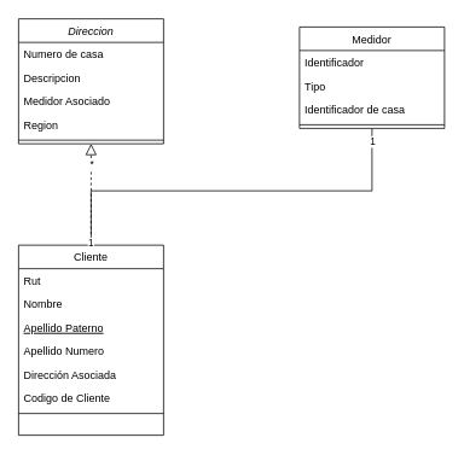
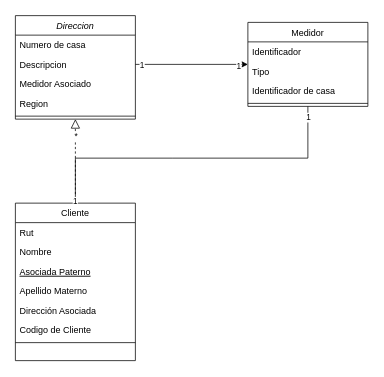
+ <mxCell id="26" style="edgeStyle=orthogonalEdgeStyle;rounded=0;orthogonalLoop=1;jettySize=auto;html=1;exitX=1;exitY=0.5;exitDx=0;exitDy=0;entryX=0;entryY=0.5;entryDx=0;entryDy=0;" edge="1" parent="1" source="4" target="21"><mxGeometry relative="1" as="geometry" /></mxCell>
+ <mxCell id="27" value="1" style="edgeLabel;html=1;align=center;verticalAlign=middle;resizable=0;points=[];" vertex="1" connectable="0" parent="26"><mxGeometry x="-0.888" relative="1" as="geometry"><mxPoint as="offset" /></mxGeometry></mxCell>
+ <mxCell id="28" value="1" style="edgeLabel;html=1;align=center;verticalAlign=middle;resizable=0;points=[];" vertex="1" connectable="0" parent="26"><mxGeometry x="0.828" y="-1" relative="1" as="geometry"><mxPoint as="offset" /></mxGeometry></mxCell>
- <mxCell id="13" value="Apellido Paterno" style="text;align=left;verticalAlign=top;spacingLeft=4;spacingRight=4;overflow=hidden;rotatable=0;points=[[0,0.5],[1,0.5]];portConstraint=eastwest;fontStyle=4" parent="10" vertex="1"><mxGeometry y="78" width="160" height="26" as="geometry" /></mxCell>
+ <mxCell id="13" value="Asociada Paterno" style="text;align=left;verticalAlign=top;spacingLeft=4;spacingRight=4;overflow=hidden;rotatable=0;points=[[0,0.5],[1,0.5]];portConstraint=eastwest;fontStyle=4" parent="10" vertex="1"><mxGeometry y="78" width="160" height="26" as="geometry" /></mxCell>
- <mxCell id="14" value="Apellido Numero" style="text;align=left;verticalAlign=top;spacingLeft=4;spacingRight=4;overflow=hidden;rotatable=0;points=[[0,0.5],[1,0.5]];portConstraint=eastwest;" parent="10" vertex="1"><mxGeometry y="104" width="160" height="26" as="geometry" /></mxCell>
+ <mxCell id="14" value="Apellido Materno" style="text;align=left;verticalAlign=top;spacingLeft=4;spacingRight=4;overflow=hidden;rotatable=0;points=[[0,0.5],[1,0.5]];portConstraint=eastwest;" parent="10" vertex="1"><mxGeometry y="104" width="160" height="26" as="geometry" /></mxCell>
